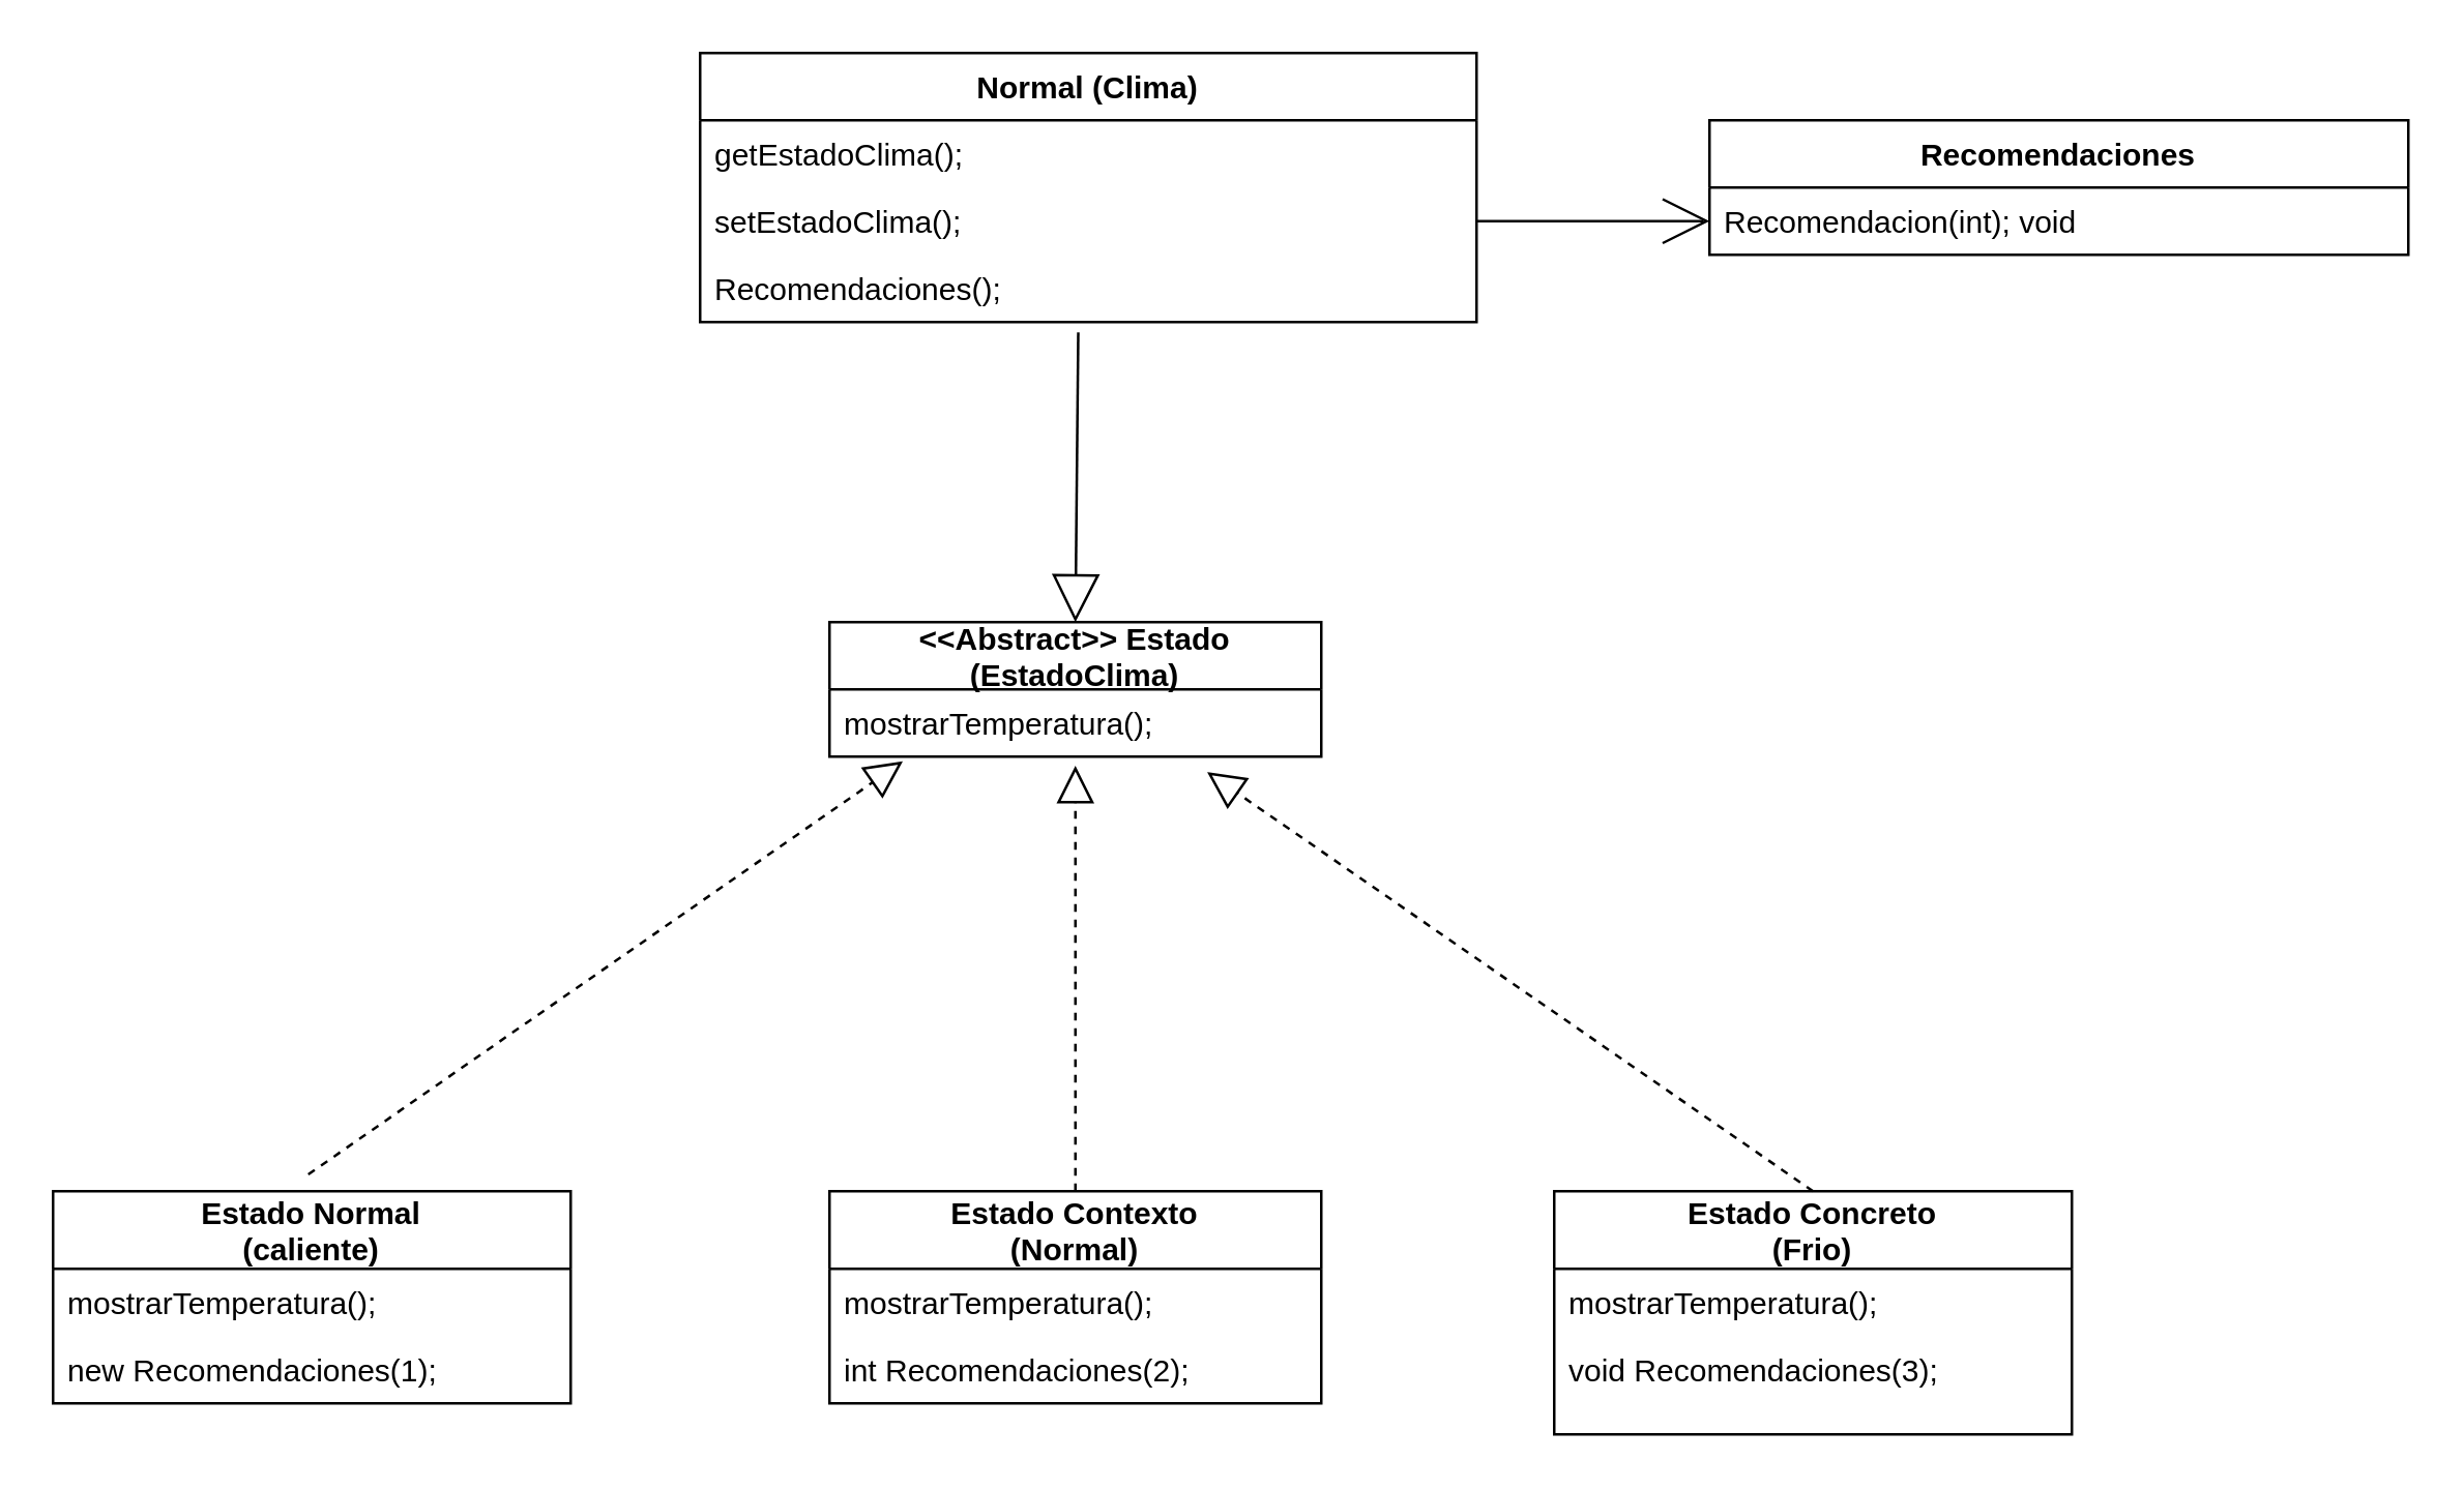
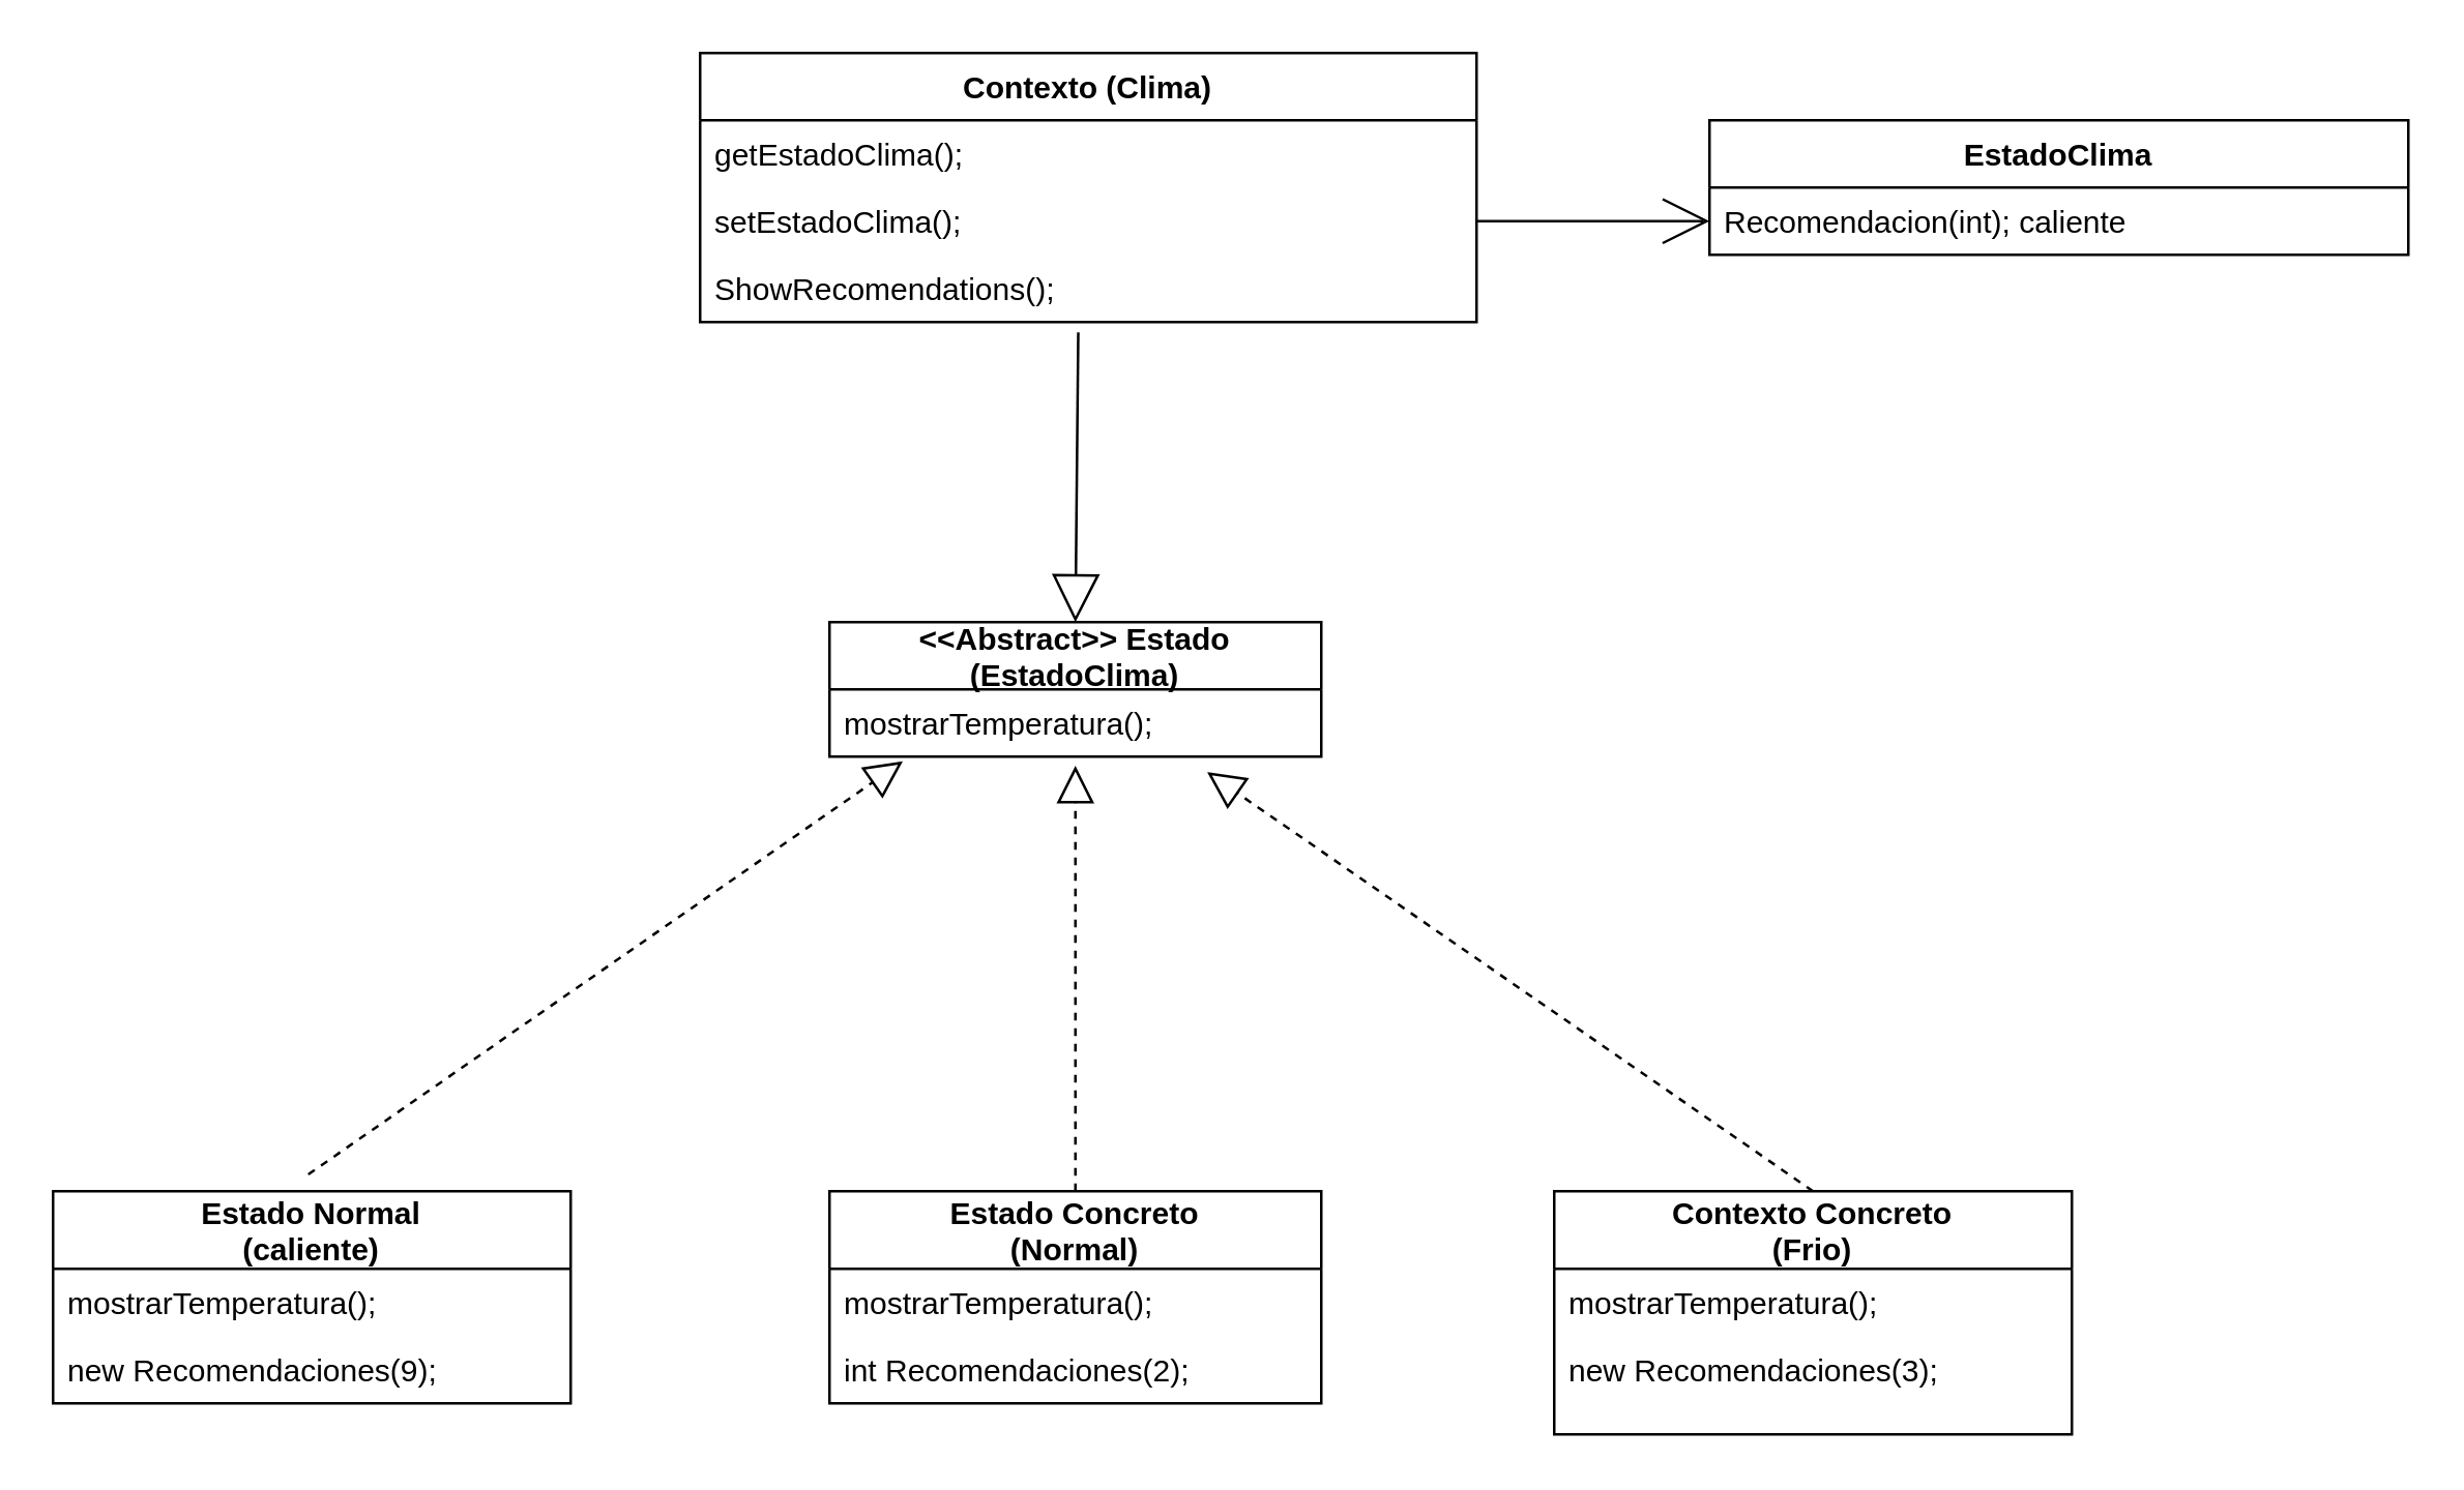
- <mxCell id="19" value="Normal (Clima)" style="swimlane;fontStyle=1;childLayout=stackLayout;horizontal=1;startSize=26;fillColor=none;horizontalStack=0;resizeParent=1;resizeParentMax=0;resizeLast=0;collapsible=1;marginBottom=0;" vertex="1" parent="1"><mxGeometry x="270" y="20" width="300" height="104" as="geometry" /></mxCell>
+ <mxCell id="19" value="Contexto (Clima)" style="swimlane;fontStyle=1;childLayout=stackLayout;horizontal=1;startSize=26;fillColor=none;horizontalStack=0;resizeParent=1;resizeParentMax=0;resizeLast=0;collapsible=1;marginBottom=0;" vertex="1" parent="1"><mxGeometry x="270" y="20" width="300" height="104" as="geometry" /></mxCell>
- <mxCell id="23" value="Recomendaciones" style="swimlane;fontStyle=1;childLayout=stackLayout;horizontal=1;startSize=26;fillColor=none;horizontalStack=0;resizeParent=1;resizeParentMax=0;resizeLast=0;collapsible=1;marginBottom=0;" vertex="1" parent="1"><mxGeometry x="660" y="46" width="270" height="52" as="geometry" /></mxCell>
+ <mxCell id="23" value="EstadoClima" style="swimlane;fontStyle=1;childLayout=stackLayout;horizontal=1;startSize=26;fillColor=none;horizontalStack=0;resizeParent=1;resizeParentMax=0;resizeLast=0;collapsible=1;marginBottom=0;" vertex="1" parent="1"><mxGeometry x="660" y="46" width="270" height="52" as="geometry" /></mxCell>
- <mxCell id="24" value="Recomendacion(int); void" style="text;strokeColor=none;fillColor=none;align=left;verticalAlign=top;spacingLeft=4;spacingRight=4;overflow=hidden;rotatable=0;points=[[0,0.5],[1,0.5]];portConstraint=eastwest;" vertex="1" parent="23"><mxGeometry y="26" width="270" height="26" as="geometry" /></mxCell>
+ <mxCell id="24" value="Recomendacion(int); caliente" style="text;strokeColor=none;fillColor=none;align=left;verticalAlign=top;spacingLeft=4;spacingRight=4;overflow=hidden;rotatable=0;points=[[0,0.5],[1,0.5]];portConstraint=eastwest;" vertex="1" parent="23"><mxGeometry y="26" width="270" height="26" as="geometry" /></mxCell>
- <mxCell id="22" value="Recomendaciones(); " style="text;strokeColor=none;fillColor=none;align=left;verticalAlign=top;spacingLeft=4;spacingRight=4;overflow=hidden;rotatable=0;points=[[0,0.5],[1,0.5]];portConstraint=eastwest;" vertex="1" parent="19"><mxGeometry y="78" width="300" height="26" as="geometry" /></mxCell>
+ <mxCell id="22" value="ShowRecomendations(); " style="text;strokeColor=none;fillColor=none;align=left;verticalAlign=top;spacingLeft=4;spacingRight=4;overflow=hidden;rotatable=0;points=[[0,0.5],[1,0.5]];portConstraint=eastwest;" vertex="1" parent="19"><mxGeometry y="78" width="300" height="26" as="geometry" /></mxCell>
- <mxCell id="10" value="Estado Contexto&#10;(Normal)" style="swimlane;fontStyle=1;childLayout=stackLayout;horizontal=1;startSize=30;fillColor=none;horizontalStack=0;resizeParent=1;resizeParentMax=0;resizeLast=0;collapsible=1;marginBottom=0;" vertex="1" parent="1"><mxGeometry x="320" y="460" width="190" height="82" as="geometry" /></mxCell>
+ <mxCell id="10" value="Estado Concreto&#10;(Normal)" style="swimlane;fontStyle=1;childLayout=stackLayout;horizontal=1;startSize=30;fillColor=none;horizontalStack=0;resizeParent=1;resizeParentMax=0;resizeLast=0;collapsible=1;marginBottom=0;" vertex="1" parent="1"><mxGeometry x="320" y="460" width="190" height="82" as="geometry" /></mxCell>
- <mxCell id="13" value="Estado Concreto &#10;(Frio)" style="swimlane;fontStyle=1;childLayout=stackLayout;horizontal=1;startSize=30;fillColor=none;horizontalStack=0;resizeParent=1;resizeParentMax=0;resizeLast=0;collapsible=1;marginBottom=0;" vertex="1" parent="1"><mxGeometry x="600" y="460" width="200" height="94" as="geometry" /></mxCell>
+ <mxCell id="13" value="Contexto Concreto &#10;(Frio)" style="swimlane;fontStyle=1;childLayout=stackLayout;horizontal=1;startSize=30;fillColor=none;horizontalStack=0;resizeParent=1;resizeParentMax=0;resizeLast=0;collapsible=1;marginBottom=0;" vertex="1" parent="1"><mxGeometry x="600" y="460" width="200" height="94" as="geometry" /></mxCell>
- <mxCell id="9" value="new Recomendaciones(1);" style="text;strokeColor=none;fillColor=none;align=left;verticalAlign=top;spacingLeft=4;spacingRight=4;overflow=hidden;rotatable=0;points=[[0,0.5],[1,0.5]];portConstraint=eastwest;" vertex="1" parent="7"><mxGeometry y="56" width="200" height="26" as="geometry" /></mxCell>
+ <mxCell id="9" value="new Recomendaciones(9);" style="text;strokeColor=none;fillColor=none;align=left;verticalAlign=top;spacingLeft=4;spacingRight=4;overflow=hidden;rotatable=0;points=[[0,0.5],[1,0.5]];portConstraint=eastwest;" vertex="1" parent="7"><mxGeometry y="56" width="200" height="26" as="geometry" /></mxCell>
- <mxCell id="15" value="void Recomendaciones(3);" style="text;strokeColor=none;fillColor=none;align=left;verticalAlign=top;spacingLeft=4;spacingRight=4;overflow=hidden;rotatable=0;points=[[0,0.5],[1,0.5]];portConstraint=eastwest;" vertex="1" parent="13"><mxGeometry y="56" width="200" height="38" as="geometry" /></mxCell>
+ <mxCell id="15" value="new Recomendaciones(3);" style="text;strokeColor=none;fillColor=none;align=left;verticalAlign=top;spacingLeft=4;spacingRight=4;overflow=hidden;rotatable=0;points=[[0,0.5],[1,0.5]];portConstraint=eastwest;" vertex="1" parent="13"><mxGeometry y="56" width="200" height="38" as="geometry" /></mxCell>
